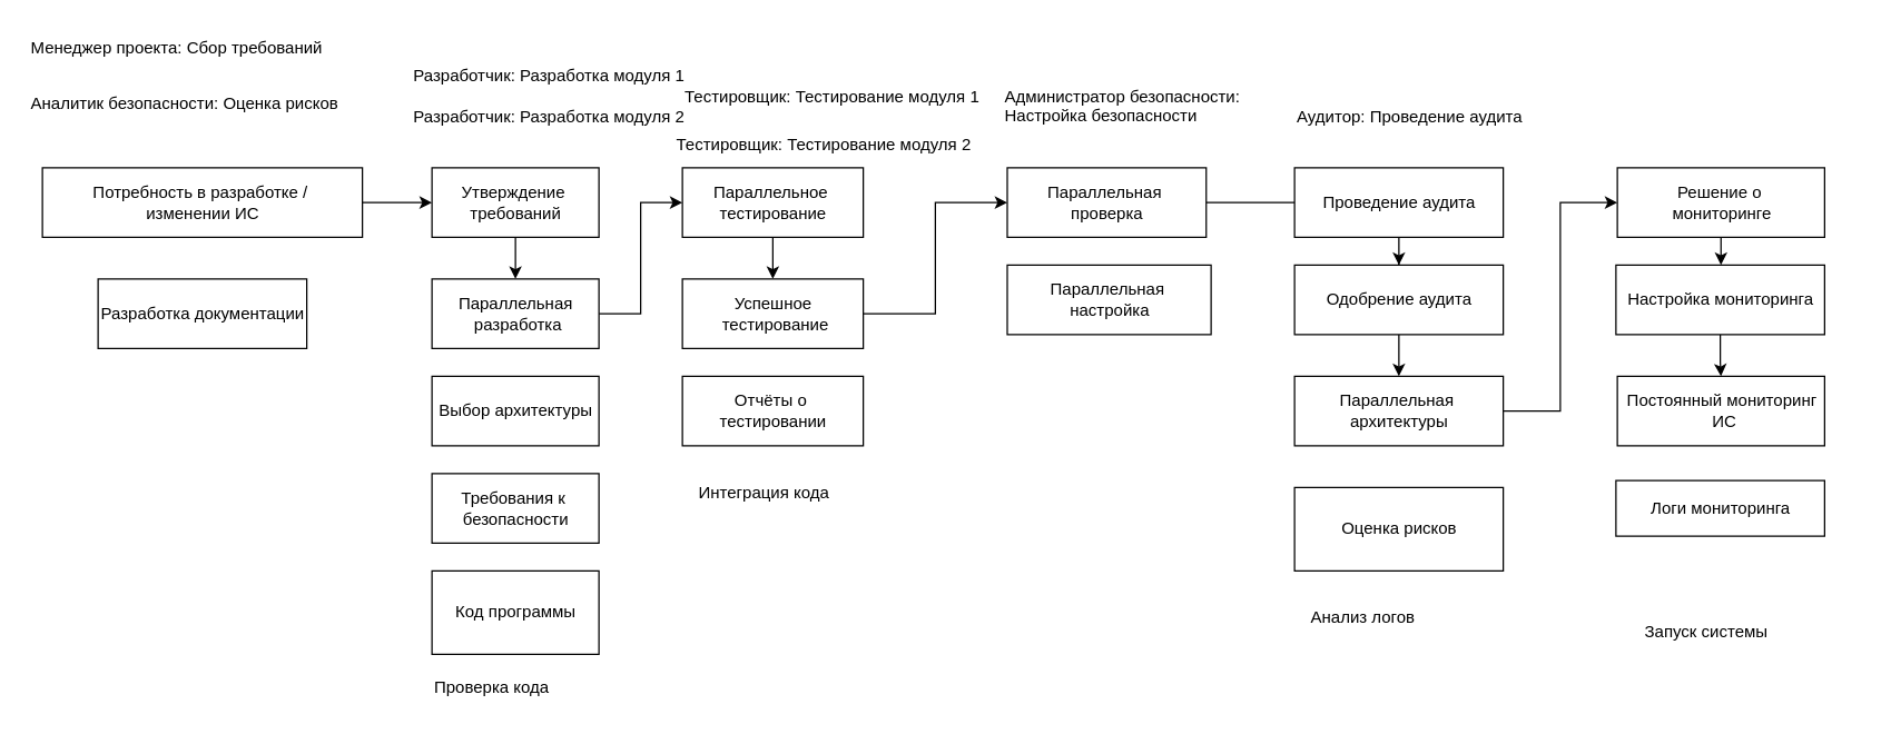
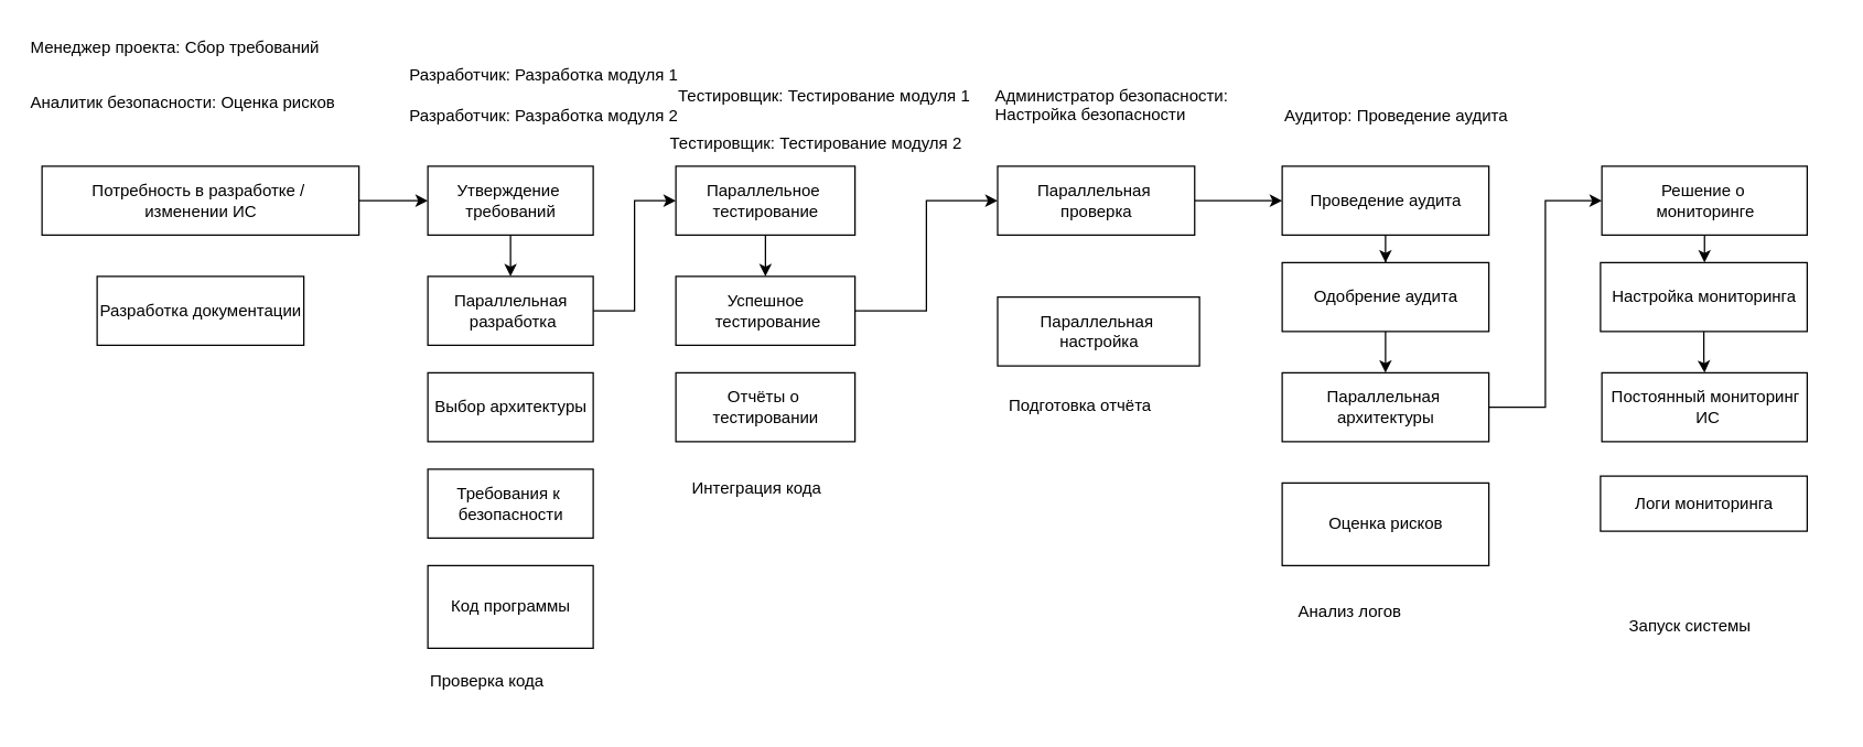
- <mxCell id="26" style="edgeStyle=orthogonalEdgeStyle;rounded=0;orthogonalLoop=1;jettySize=auto;html=1;entryX=0;entryY=0.5;entryDx=0;entryDy=0;endArrow=none;" edge="1" parent="1" source="27" target="37"><mxGeometry relative="1" as="geometry" /></mxCell>
+ <mxCell id="26" style="edgeStyle=orthogonalEdgeStyle;rounded=0;orthogonalLoop=1;jettySize=auto;html=1;entryX=0;entryY=0.5;entryDx=0;entryDy=0;" edge="1" parent="1" source="27" target="37"><mxGeometry relative="1" as="geometry" /></mxCell>
- <mxCell id="25" value="Параллельная&amp;nbsp;&lt;div&gt;настройка&lt;/div&gt;" style="parallelGateway;html=1;" vertex="1" parent="1"><mxGeometry x="723.5" y="190" width="146.5" height="50" as="geometry" /></mxCell>
+ <mxCell id="25" value="Параллельная&amp;nbsp;&lt;div&gt;настройка&lt;/div&gt;" style="parallelGateway;html=1;" vertex="1" parent="1"><mxGeometry x="723.5" y="215" width="146.5" height="50" as="geometry" /></mxCell>
+ <mxCell id="43" value="Подготовка отчёта" style="text;html=1;" vertex="1" parent="1"><mxGeometry x="730" y="280" width="150" height="40" as="geometry" /></mxCell>
